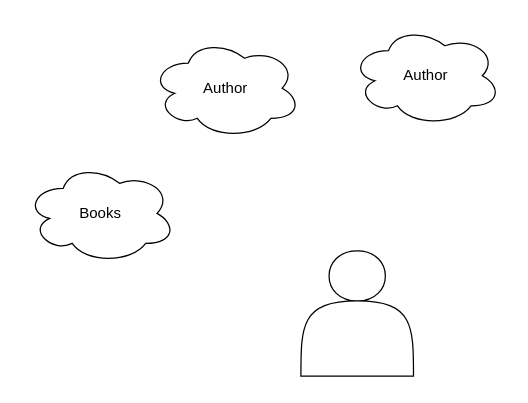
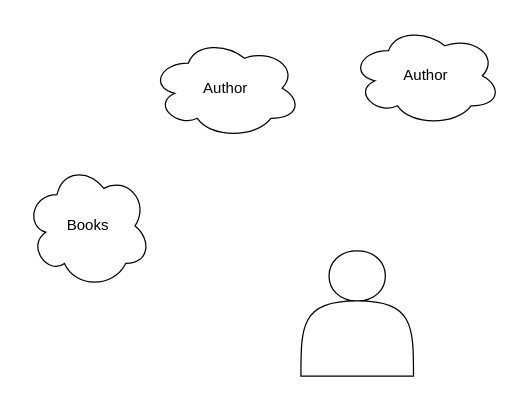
- <mxCell id="3" value="Books" style="ellipse;shape=cloud;whiteSpace=wrap;html=1;" vertex="1" parent="1"><mxGeometry x="20" y="130" width="120" height="80" as="geometry" /></mxCell>
+ <mxCell id="3" value="Books" style="ellipse;shape=cloud;whiteSpace=wrap;html=1;" vertex="1" parent="1"><mxGeometry x="20" y="130" width="100" height="100" as="geometry" /></mxCell>
